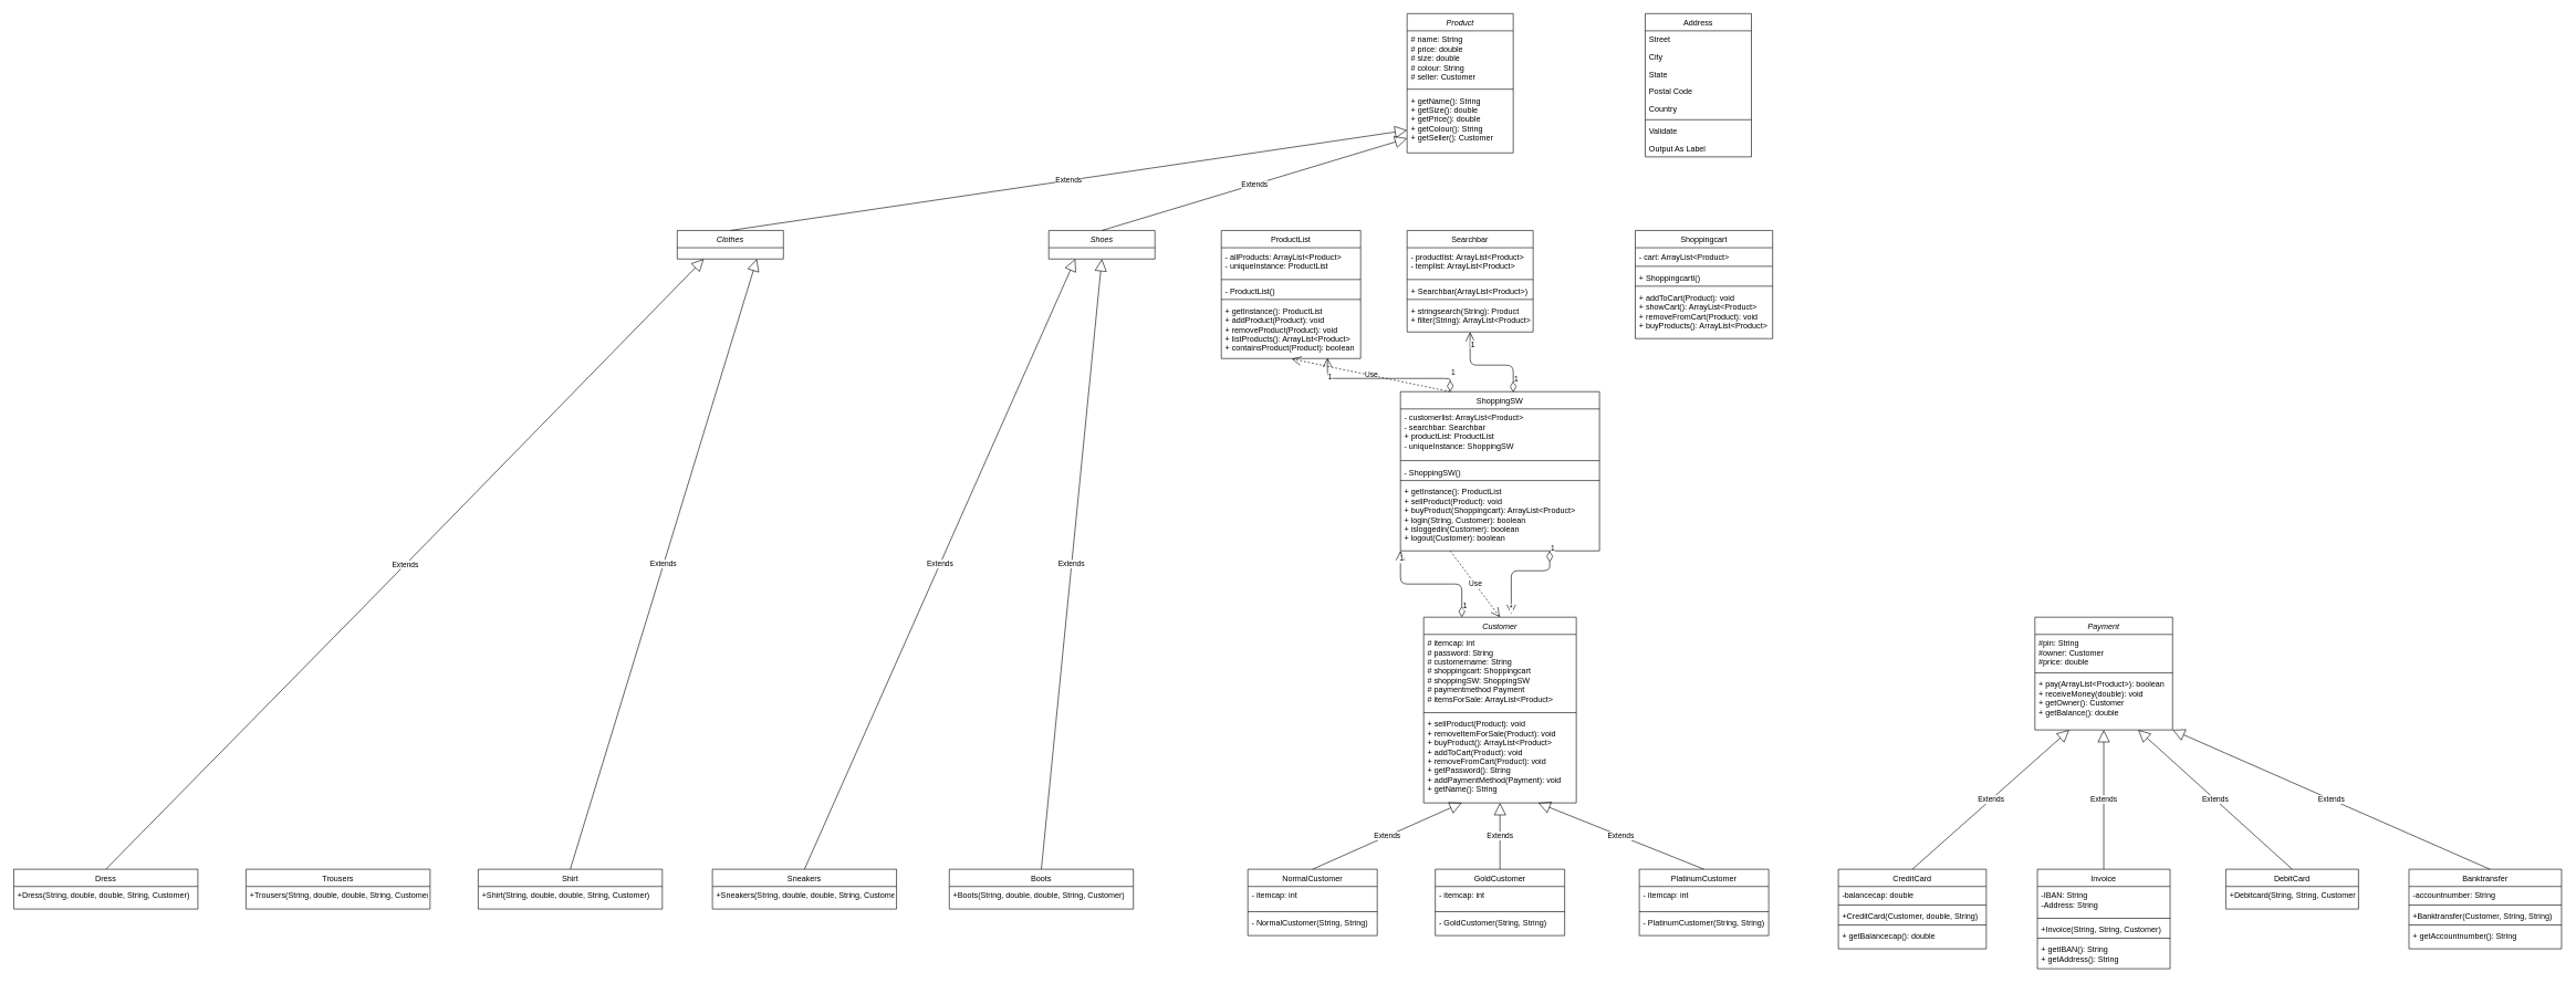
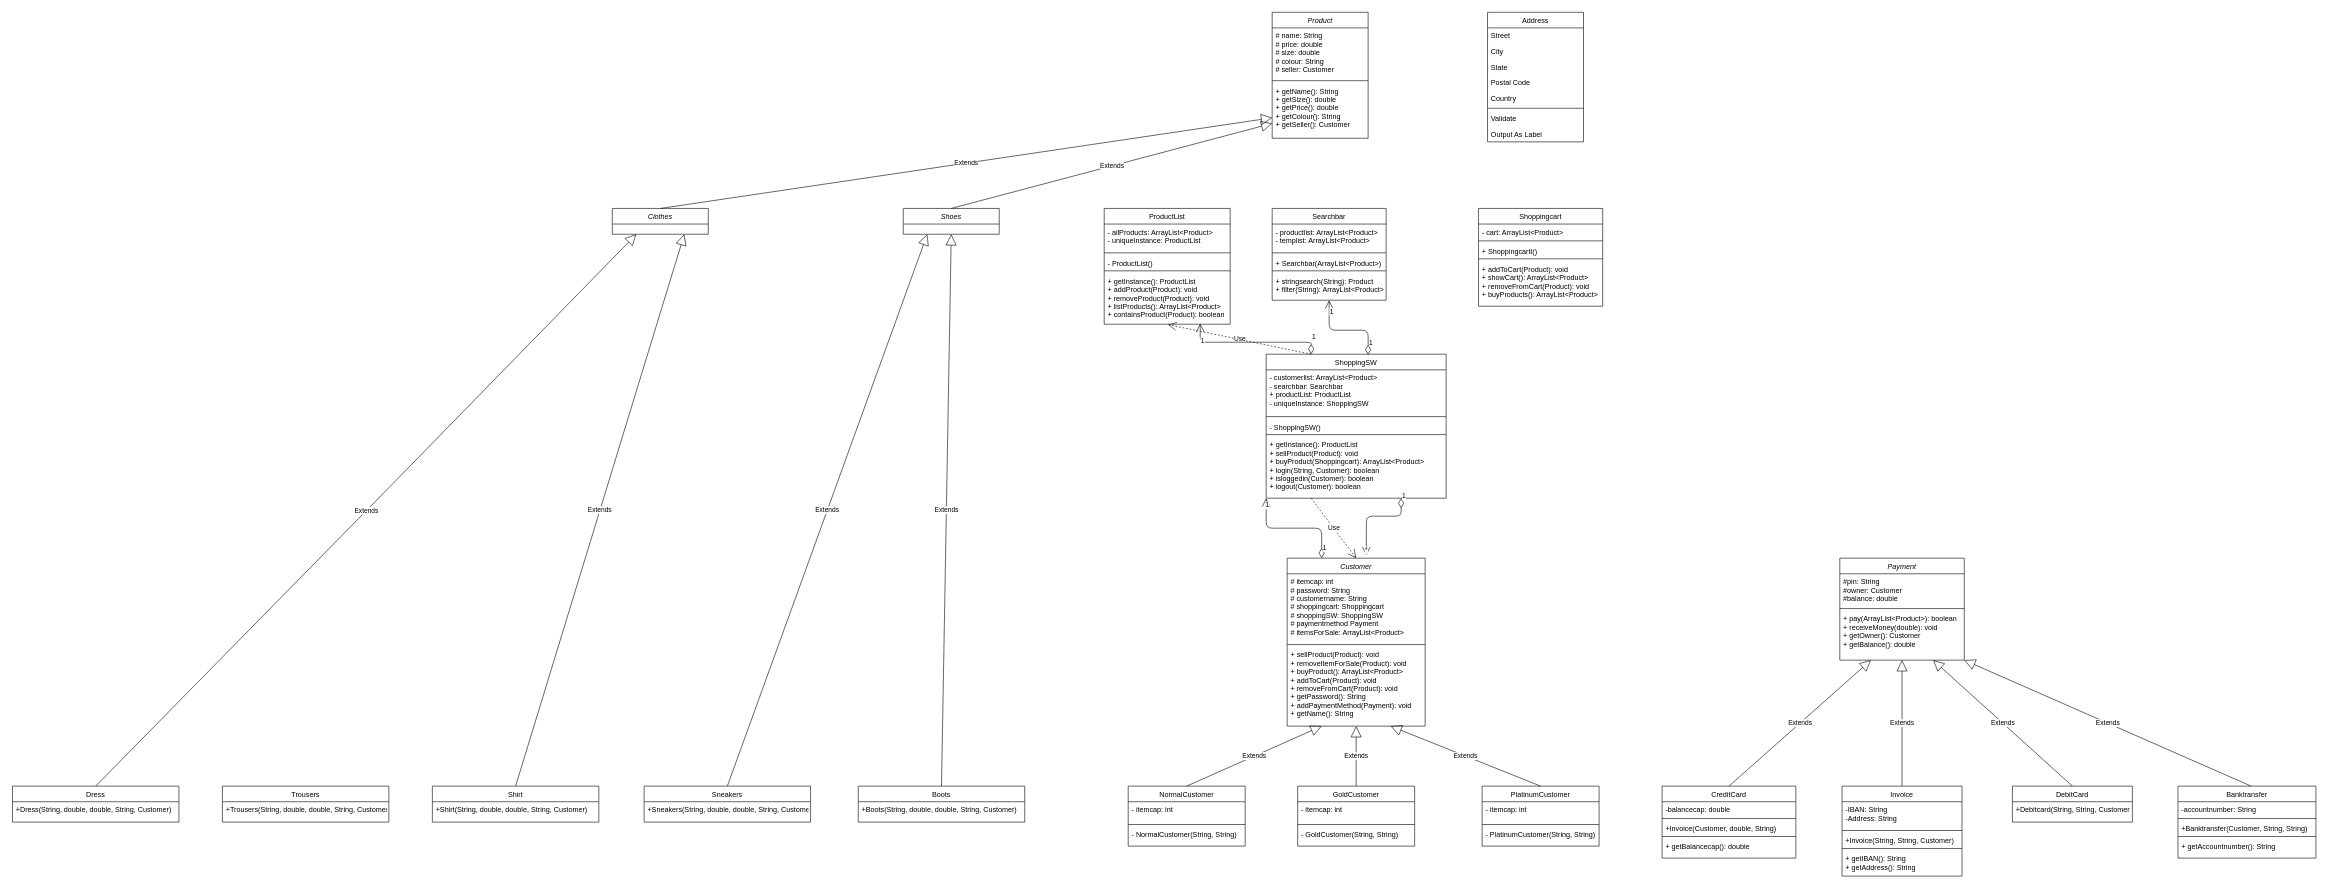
- <mxCell id="71" value="Shoes" style="swimlane;fontStyle=2;align=center;verticalAlign=top;childLayout=stackLayout;horizontal=1;startSize=26;horizontalStack=0;resizeParent=1;resizeLast=0;collapsible=1;marginBottom=0;rounded=0;shadow=0;strokeWidth=1;" vertex="1" parent="1"><mxGeometry x="1580" y="347" width="160" height="43" as="geometry"><mxRectangle x="230" y="140" width="160" height="26" as="alternateBounds" /></mxGeometry></mxCell>
+ <mxCell id="71" value="Shoes" style="swimlane;fontStyle=2;align=center;verticalAlign=top;childLayout=stackLayout;horizontal=1;startSize=26;horizontalStack=0;resizeParent=1;resizeLast=0;collapsible=1;marginBottom=0;rounded=0;shadow=0;strokeWidth=1;" vertex="1" parent="1"><mxGeometry x="1505" y="347" width="160" height="43" as="geometry"><mxRectangle x="230" y="140" width="160" height="26" as="alternateBounds" /></mxGeometry></mxCell>
- <mxCell id="77" value="#pin: String&#10;#owner: Customer&#10;#price: double" style="text;align=left;verticalAlign=top;spacingLeft=4;spacingRight=4;overflow=hidden;rotatable=0;points=[[0,0.5],[1,0.5]];portConstraint=eastwest;" vertex="1" parent="76"><mxGeometry y="26" width="207.5" height="54" as="geometry" /></mxCell>
+ <mxCell id="77" value="#pin: String&#10;#owner: Customer&#10;#balance: double" style="text;align=left;verticalAlign=top;spacingLeft=4;spacingRight=4;overflow=hidden;rotatable=0;points=[[0,0.5],[1,0.5]];portConstraint=eastwest;" vertex="1" parent="76"><mxGeometry y="26" width="207.5" height="54" as="geometry" /></mxCell>
- <mxCell id="54" value="+CreditCard(Customer, double, String)" style="text;align=left;verticalAlign=top;spacingLeft=4;spacingRight=4;overflow=hidden;rotatable=0;points=[[0,0.5],[1,0.5]];portConstraint=eastwest;" vertex="1" parent="51"><mxGeometry y="58" width="223" height="22" as="geometry" /></mxCell>
+ <mxCell id="54" value="+Invoice(Customer, double, String)" style="text;align=left;verticalAlign=top;spacingLeft=4;spacingRight=4;overflow=hidden;rotatable=0;points=[[0,0.5],[1,0.5]];portConstraint=eastwest;" vertex="1" parent="51"><mxGeometry y="58" width="223" height="22" as="geometry" /></mxCell>
